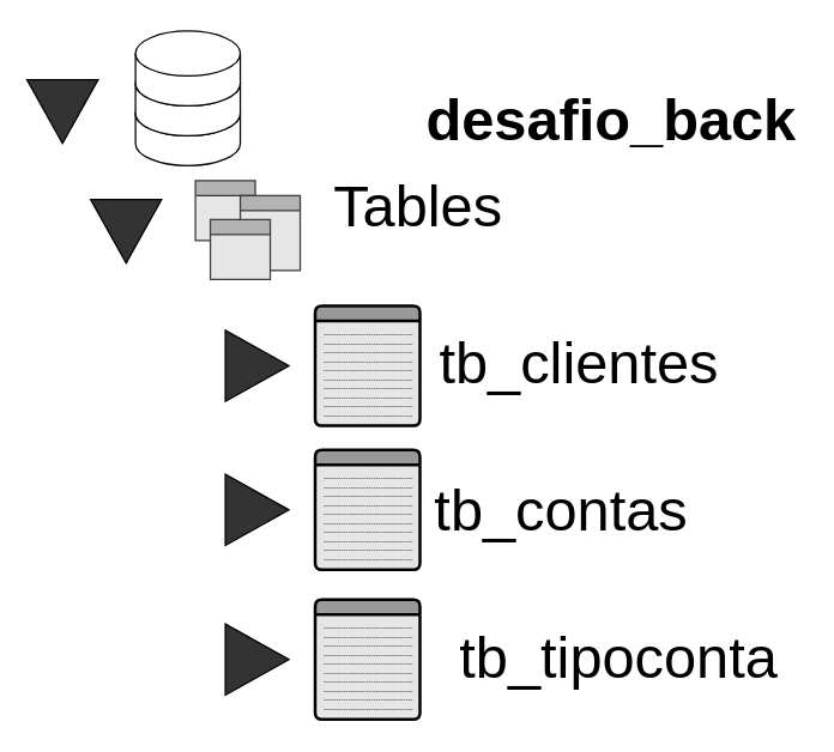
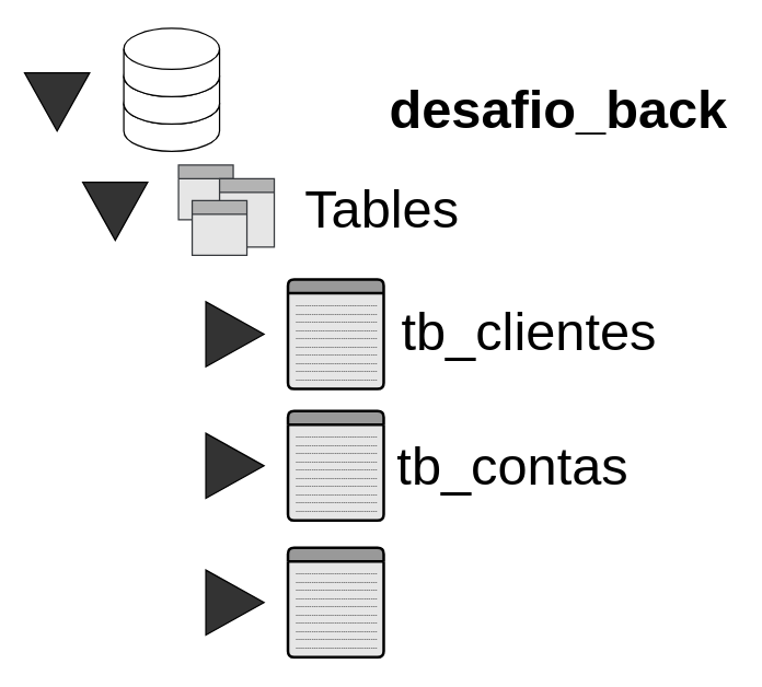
- <mxCell id="9" value="Tables" style="text;html=1;strokeColor=none;fillColor=none;align=center;verticalAlign=middle;whiteSpace=wrap;rounded=0;fontSize=39;fontStyle=0;labelBackgroundColor=default;" vertex="1" parent="1"><mxGeometry x="214" y="112.5" width="130" height="50" as="geometry" /></mxCell>
+ <mxCell id="9" value="Tables" style="text;html=1;strokeColor=none;fillColor=none;align=center;verticalAlign=middle;whiteSpace=wrap;rounded=0;fontSize=39;fontStyle=0;labelBackgroundColor=default;" vertex="1" parent="1"><mxGeometry x="214" y="127.5" width="130" height="50" as="geometry" /></mxCell>
- <mxCell id="23" value="tb_tipoconta" style="text;html=1;strokeColor=none;fillColor=none;align=center;verticalAlign=middle;whiteSpace=wrap;rounded=0;fontSize=39;fontStyle=0;labelBackgroundColor=default;" vertex="1" parent="1"><mxGeometry x="303" y="415" width="220" height="50" as="geometry" /></mxCell>
